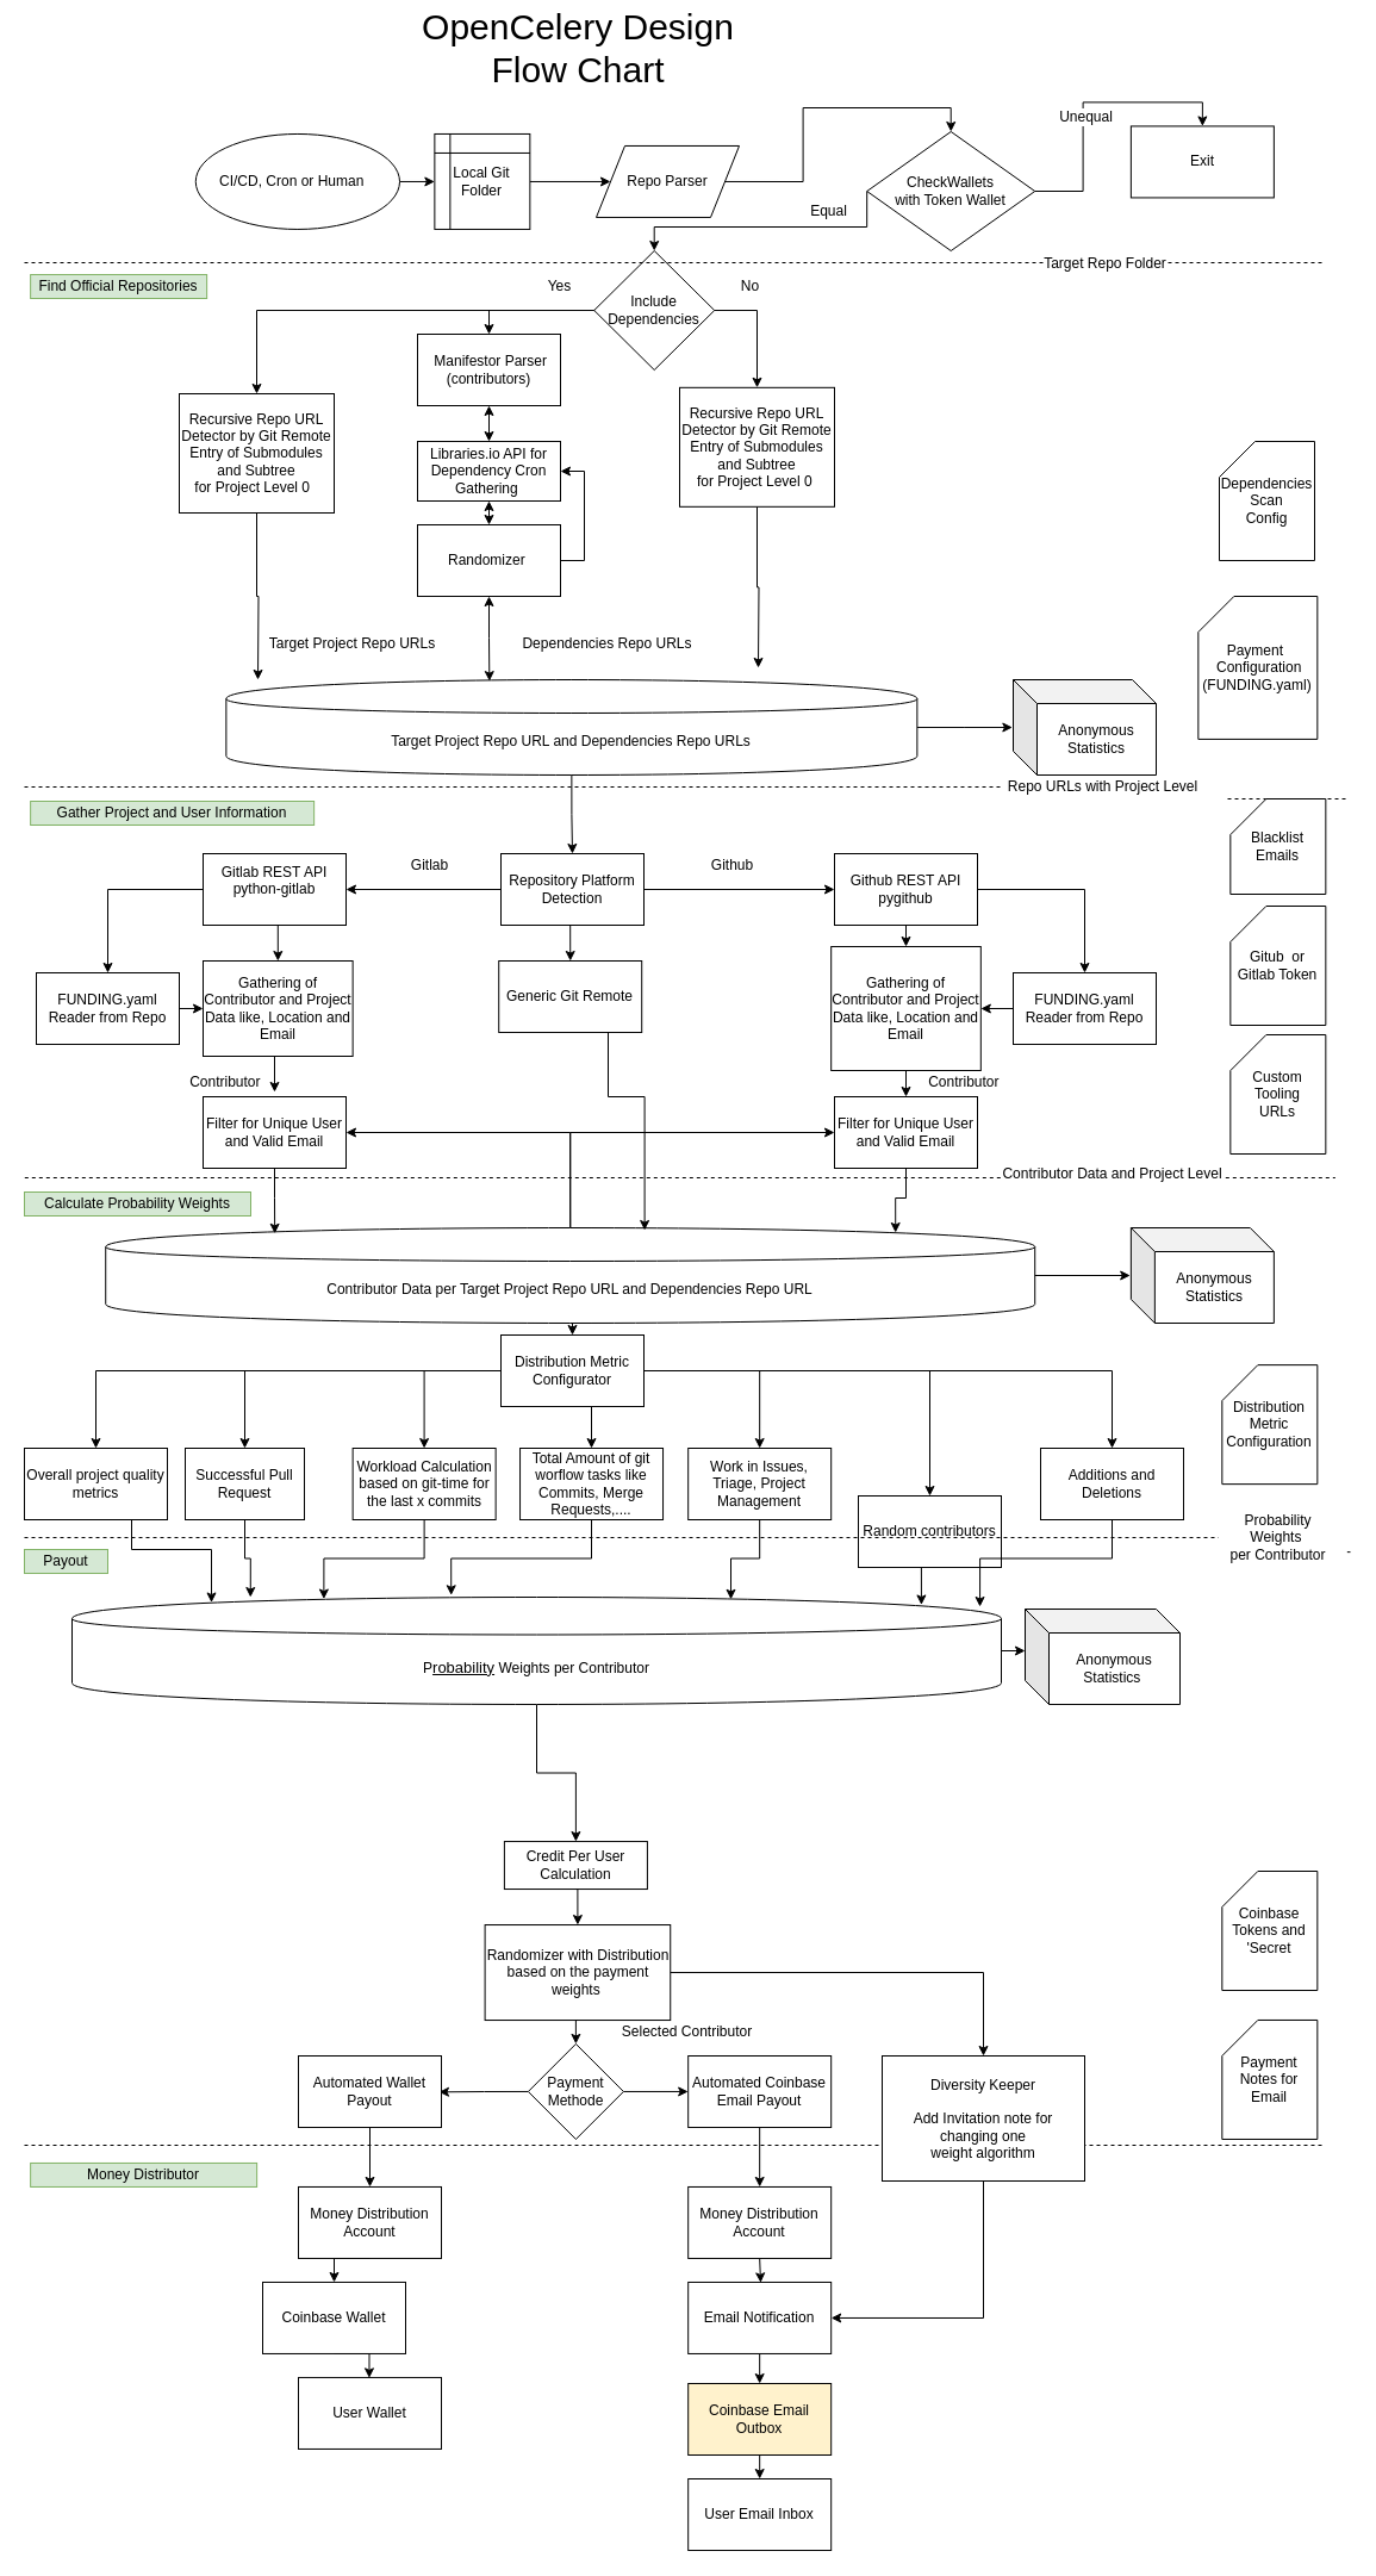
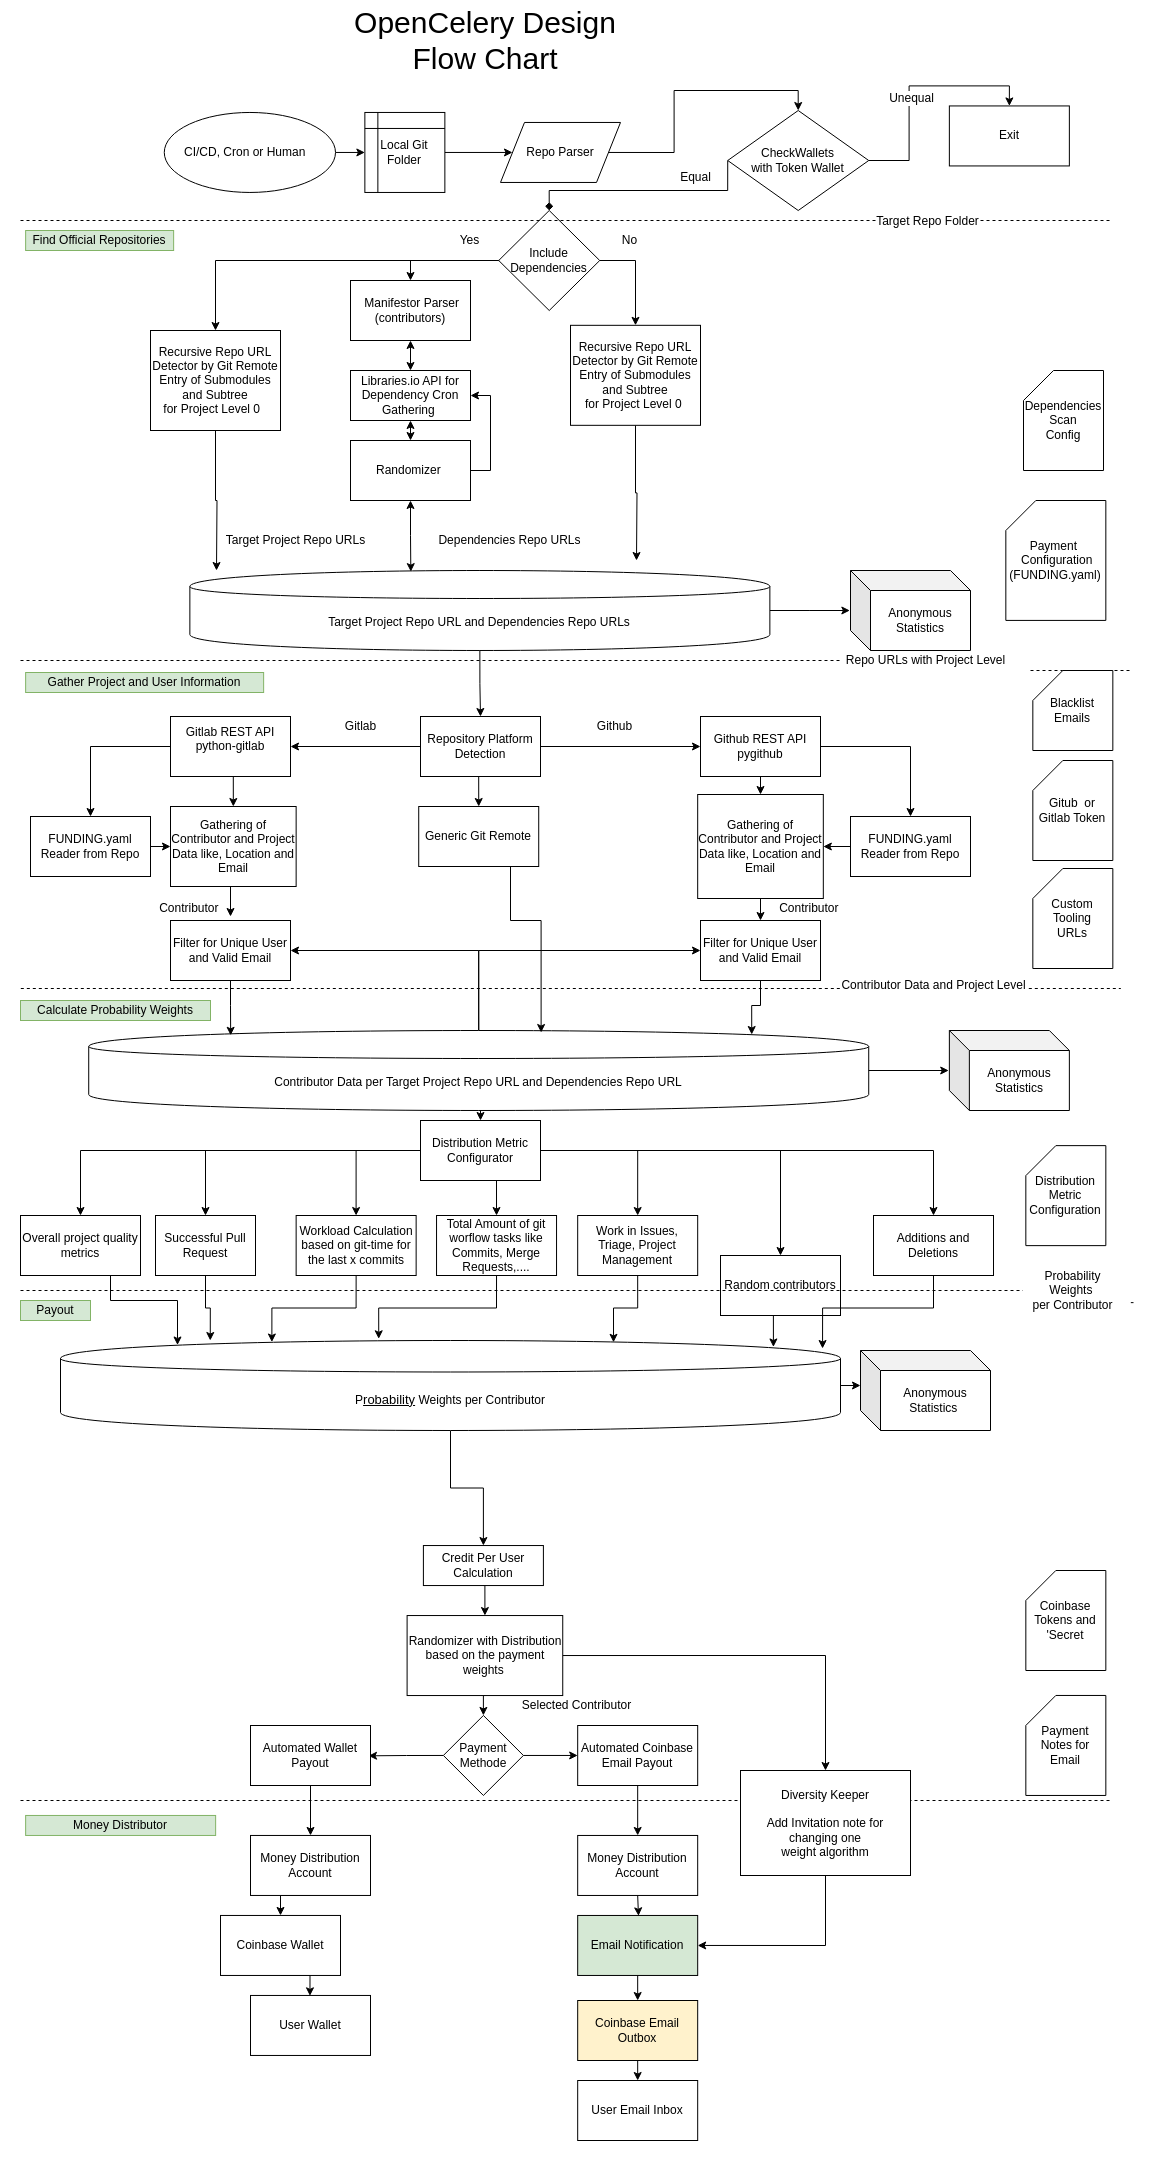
- <mxCell id="144" style="edgeStyle=orthogonalEdgeStyle;rounded=0;orthogonalLoop=1;jettySize=auto;html=1;exitX=0;exitY=0.5;exitDx=0;exitDy=0;entryX=0.5;entryY=0;entryDx=0;entryDy=0;" parent="1" source="145" target="48" edge="1"><mxGeometry relative="1" as="geometry"><Array as="points"><mxPoint x="727" y="190" /><mxPoint x="548" y="190" /></Array></mxGeometry></mxCell>
+ <mxCell id="144" style="edgeStyle=orthogonalEdgeStyle;rounded=0;orthogonalLoop=1;jettySize=auto;html=1;exitX=0;exitY=0.5;exitDx=0;exitDy=0;entryX=0.5;entryY=0;entryDx=0;entryDy=0;endArrow=diamond;" parent="1" source="145" target="48" edge="1"><mxGeometry relative="1" as="geometry"><Array as="points"><mxPoint x="727" y="190" /><mxPoint x="548" y="190" /></Array></mxGeometry></mxCell>
- <mxCell id="123" value="Diversity Keeper&lt;br&gt;&lt;br&gt;Add Invitation note&amp;nbsp;for changing one &lt;br&gt;weight algorithm" style="rounded=0;whiteSpace=wrap;html=1;" parent="1" vertex="1"><mxGeometry x="740" y="1725" width="170" height="105" as="geometry" /></mxCell>
+ <mxCell id="123" value="Diversity Keeper&lt;br&gt;&lt;br&gt;Add Invitation note&amp;nbsp;for changing one &lt;br&gt;weight algorithm" style="rounded=0;whiteSpace=wrap;html=1;" parent="1" vertex="1"><mxGeometry x="740" y="1770" width="170" height="105" as="geometry" /></mxCell>
- <mxCell id="133" value="Email Notification" style="rounded=0;whiteSpace=wrap;html=1;" parent="1" vertex="1"><mxGeometry x="577.18" y="1914.96" width="120" height="60" as="geometry" /></mxCell>
+ <mxCell id="133" value="Email Notification" style="rounded=0;whiteSpace=wrap;html=1;fillColor=#d5e8d4;" parent="1" vertex="1"><mxGeometry x="577.18" y="1914.96" width="120" height="60" as="geometry" /></mxCell>
